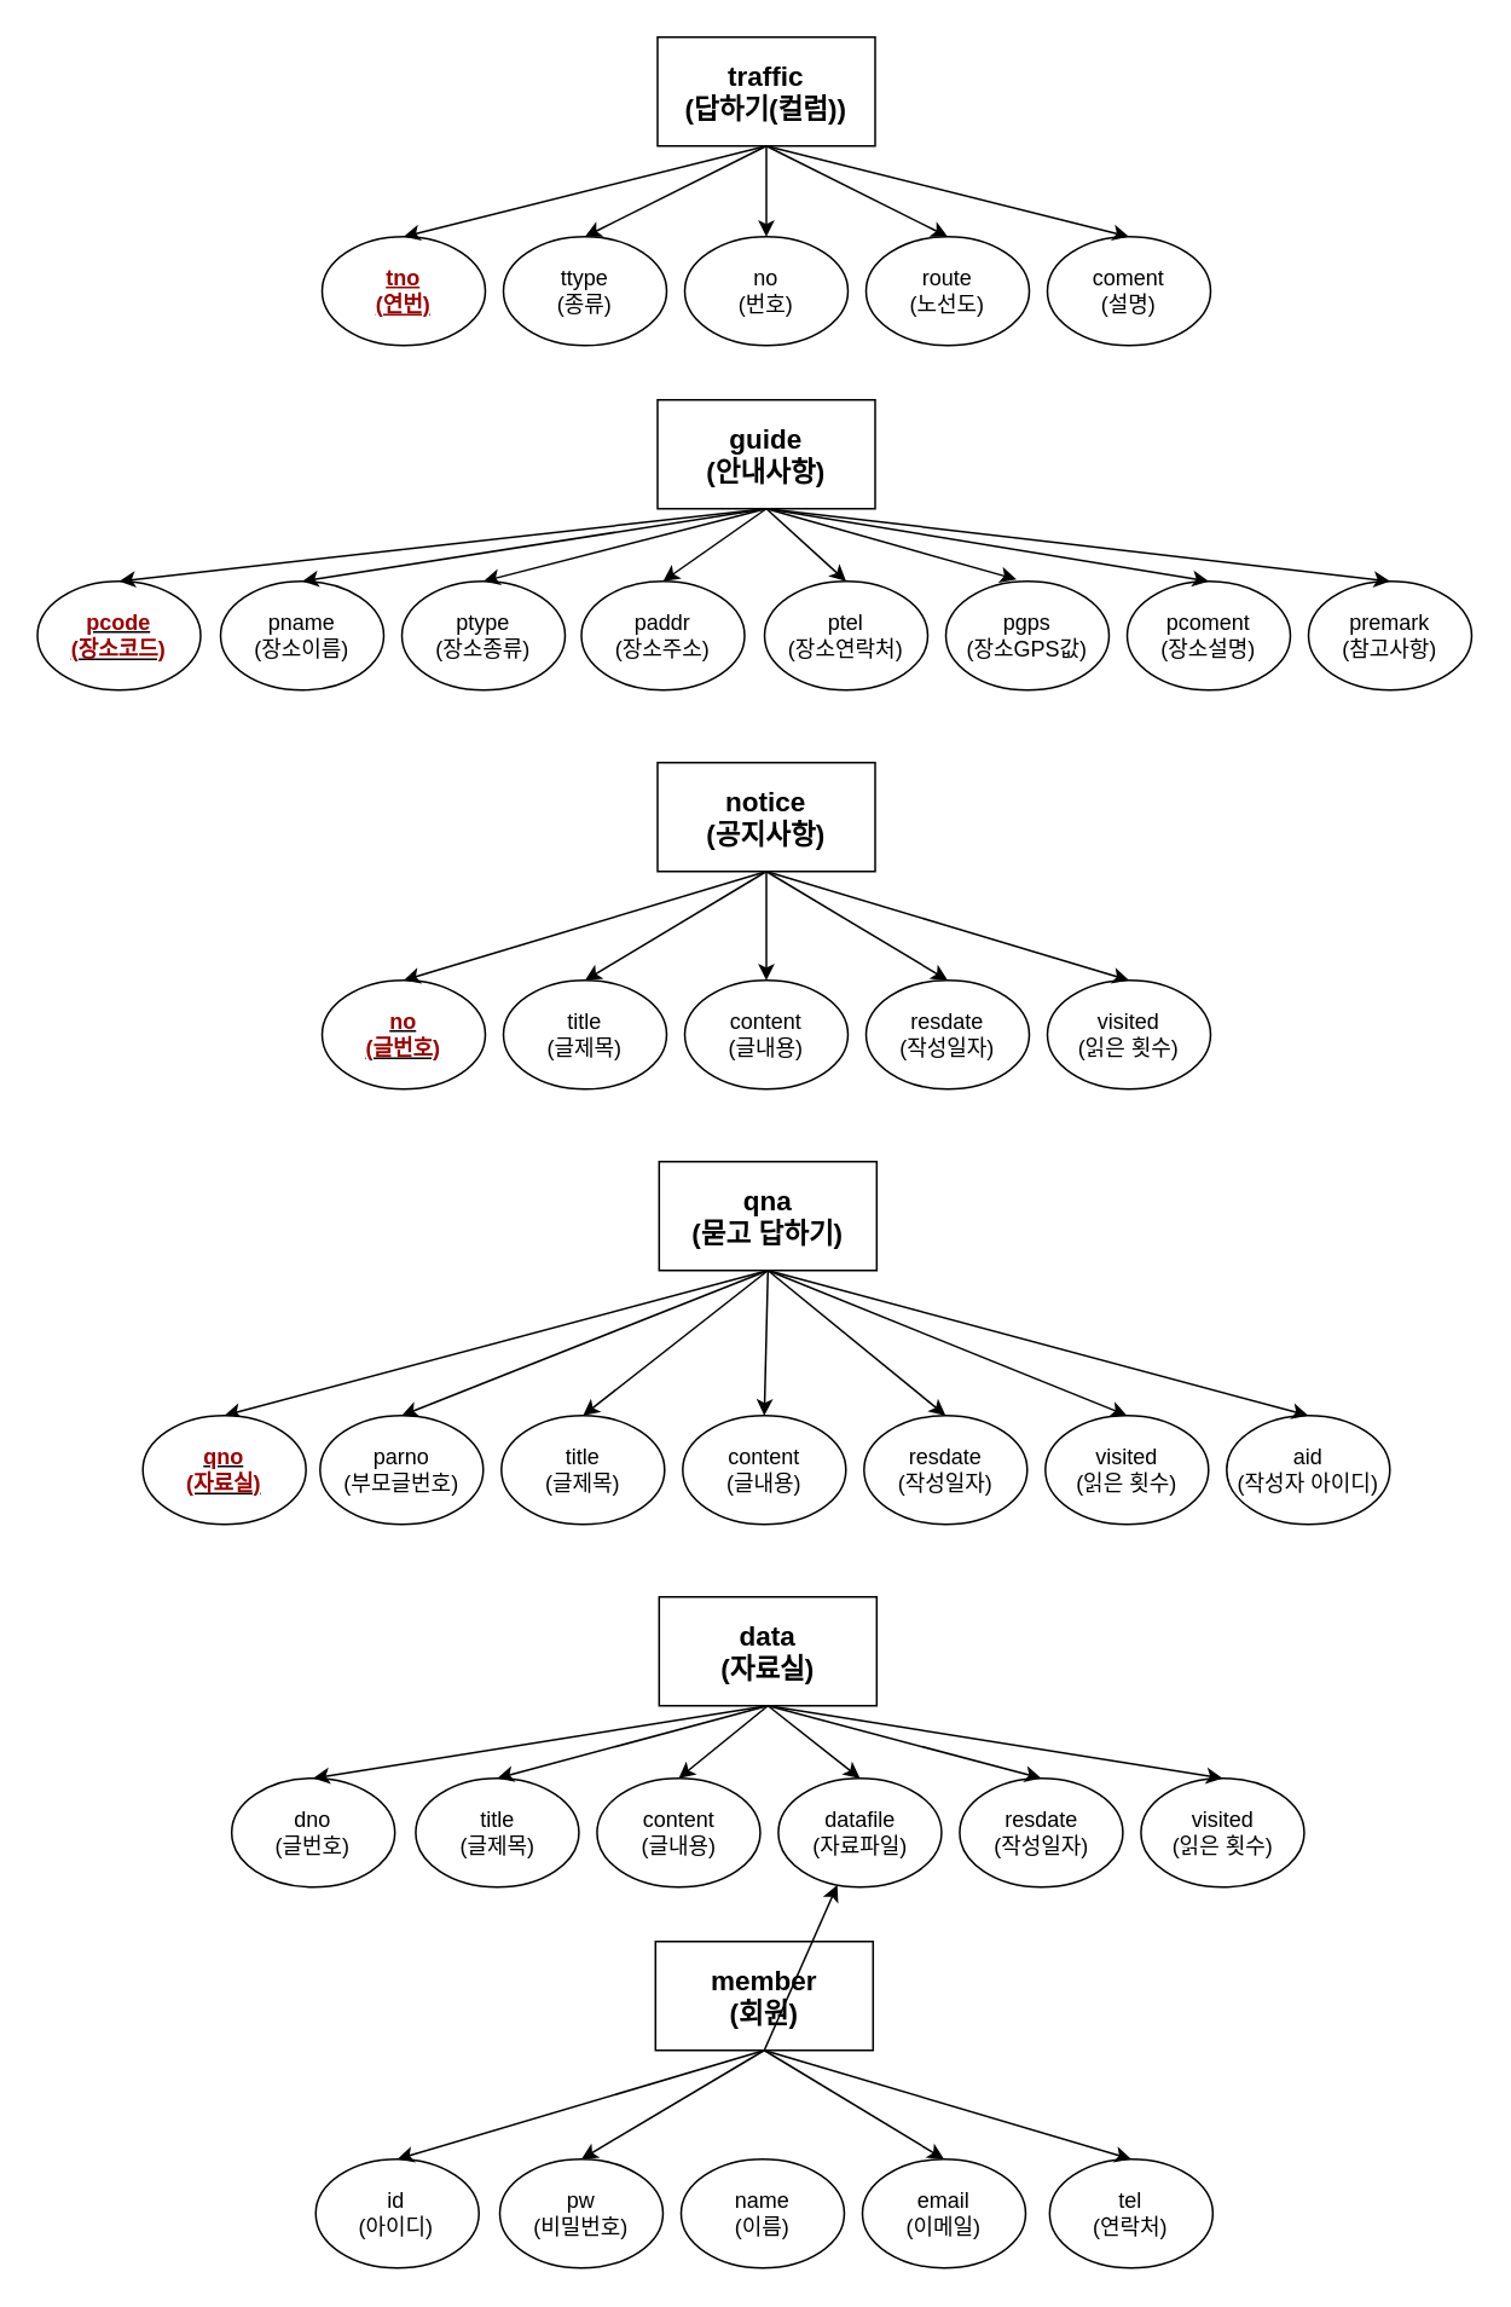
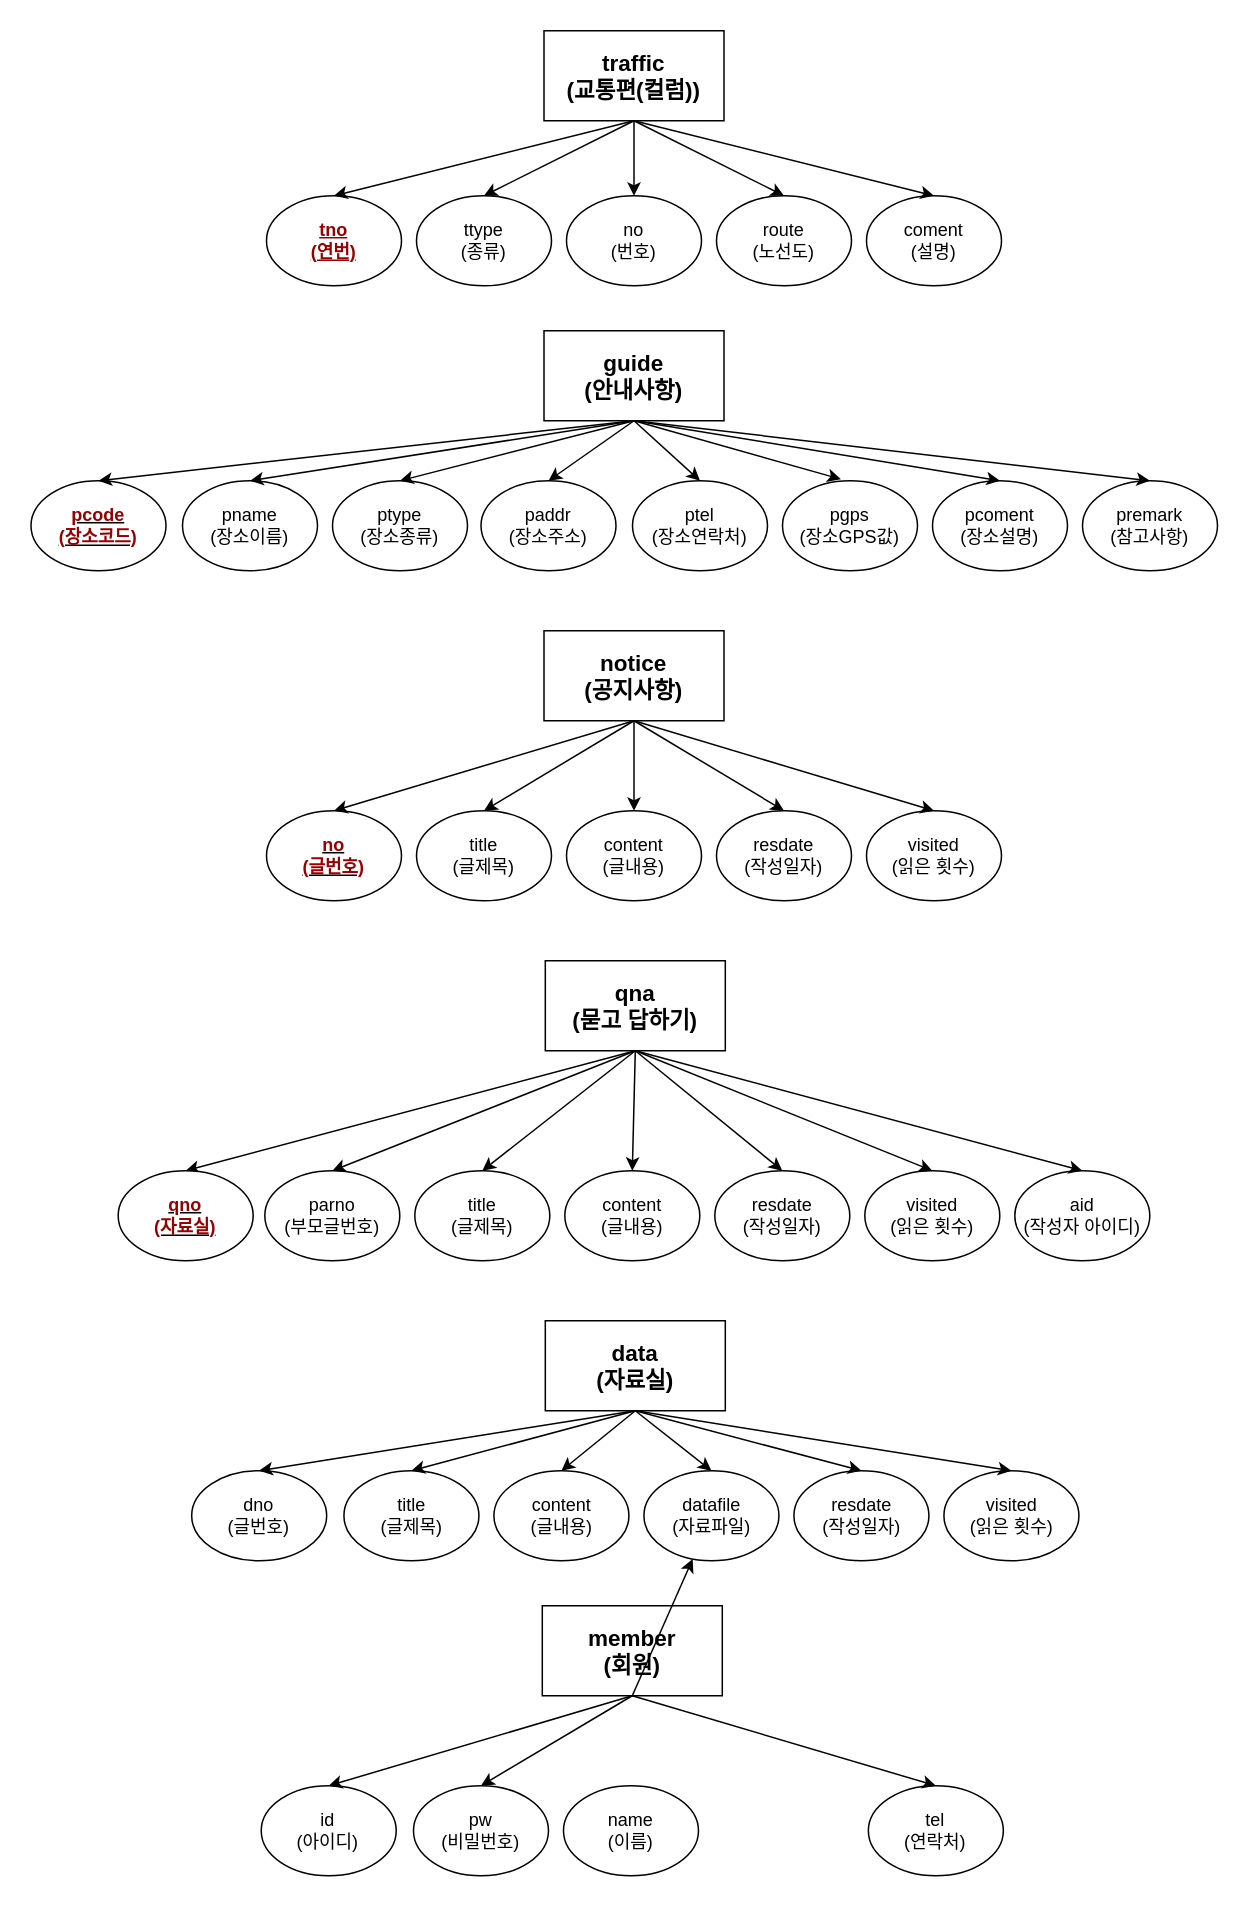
- <mxCell id="2" value="&lt;b&gt;&lt;font style=&quot;font-size: 15px;&quot;&gt;traffic&lt;/font&gt;&lt;/b&gt;&lt;div&gt;&lt;b&gt;&lt;font style=&quot;font-size: 15px;&quot;&gt;(답하기(컬럼))&lt;/font&gt;&lt;/b&gt;&lt;/div&gt;" style="rounded=0;whiteSpace=wrap;html=1;" parent="1" vertex="1"><mxGeometry x="362" y="20" width="120" height="60" as="geometry" /></mxCell>
+ <mxCell id="2" value="&lt;b&gt;&lt;font style=&quot;font-size: 15px;&quot;&gt;traffic&lt;/font&gt;&lt;/b&gt;&lt;div&gt;&lt;b&gt;&lt;font style=&quot;font-size: 15px;&quot;&gt;(교통편(컬럼))&lt;/font&gt;&lt;/b&gt;&lt;/div&gt;" style="rounded=0;whiteSpace=wrap;html=1;" parent="1" vertex="1"><mxGeometry x="362" y="20" width="120" height="60" as="geometry" /></mxCell>
- <mxCell id="71" value="" style="endArrow=classic;html=1;rounded=0;entryX=0.5;entryY=0;entryDx=0;entryDy=0;exitX=0.5;exitY=1;exitDx=0;exitDy=0;" edge="1" parent="1" source="64" target="68"><mxGeometry width="50" height="50" relative="1" as="geometry"><mxPoint x="520.86" y="1130" as="sourcePoint" /><mxPoint x="269.86" y="1190" as="targetPoint" /></mxGeometry></mxCell>
- <mxCell id="68" value="email&lt;div&gt;(이메일)&lt;/div&gt;" style="ellipse;whiteSpace=wrap;html=1;" vertex="1" parent="1"><mxGeometry x="474.99" y="1190" width="90" height="60" as="geometry" /></mxCell>
